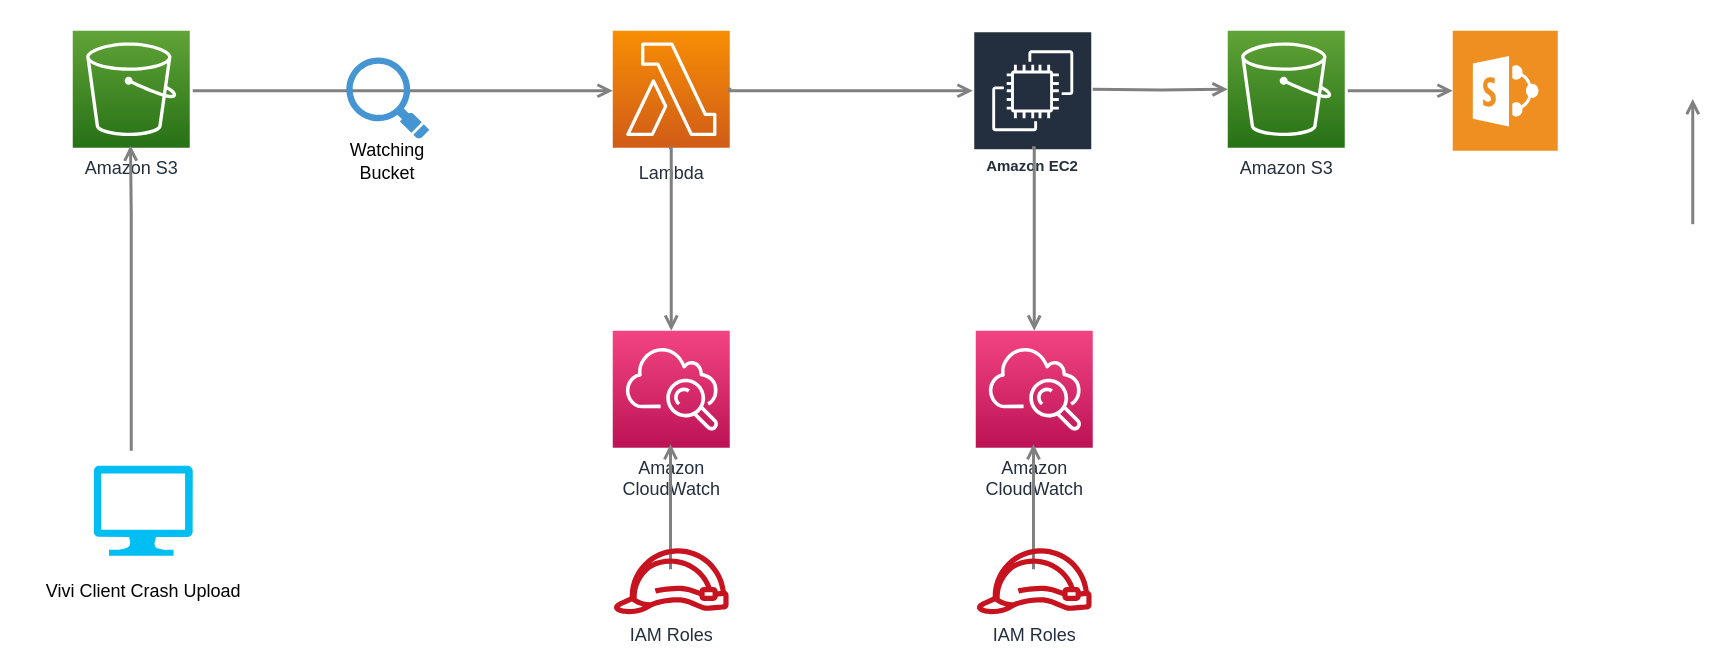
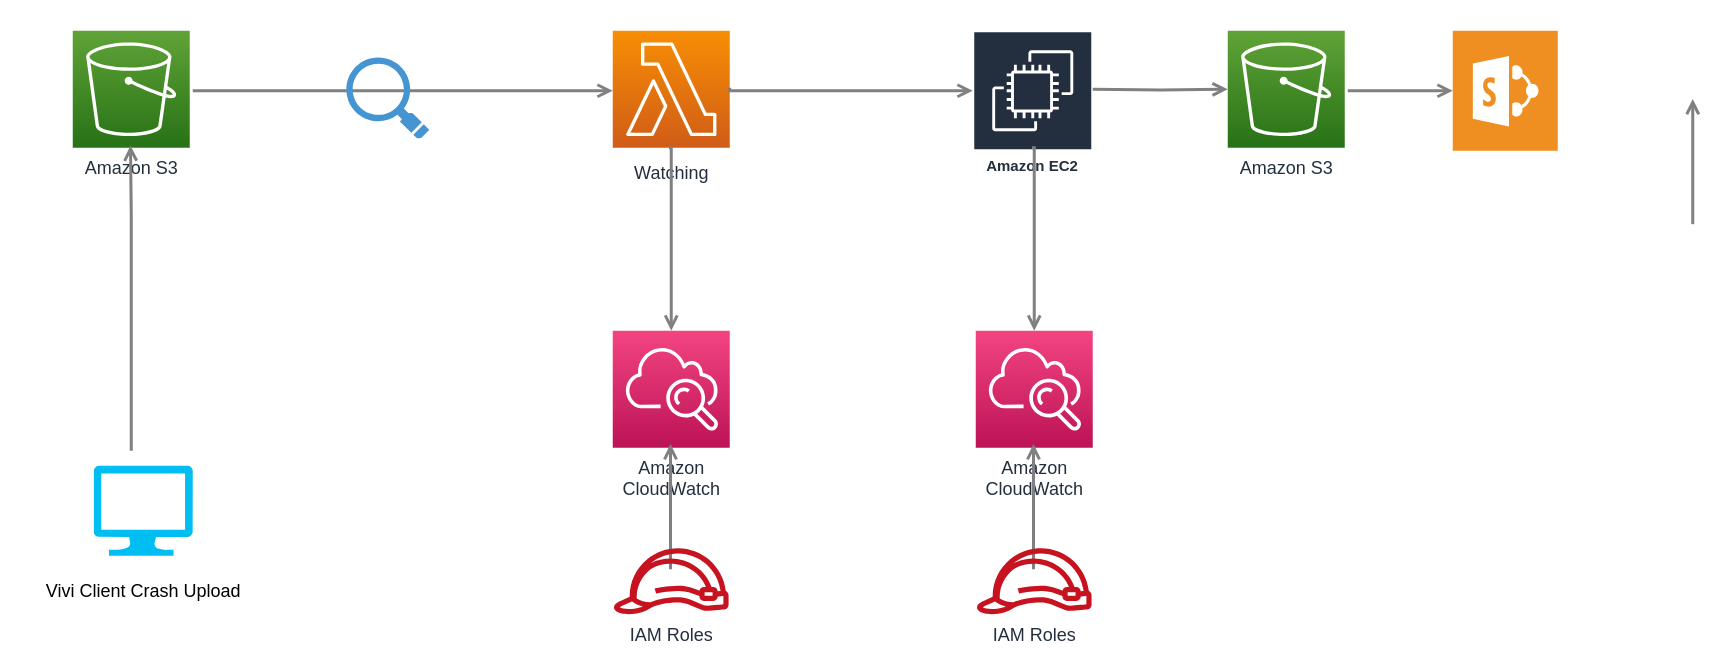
- <mxCell id="17" value="Watching Bucket" style="text;strokeColor=none;align=center;fillColor=none;html=1;verticalAlign=middle;whiteSpace=wrap;rounded=0;" parent="1" vertex="1"><mxGeometry x="228" y="92.2" width="60" height="30" as="geometry" /></mxCell>
- <mxCell id="5" value="Lambda" style="outlineConnect=0;fontColor=#232F3E;gradientColor=#F78E04;gradientDirection=north;fillColor=#D05C17;strokeColor=#ffffff;dashed=0;verticalLabelPosition=bottom;verticalAlign=top;align=center;html=1;fontSize=12;fontStyle=0;aspect=fixed;shape=mxgraph.aws4.resourceIcon;resIcon=mxgraph.aws4.lambda;labelBackgroundColor=#ffffff;spacingTop=3;" parent="1" vertex="1"><mxGeometry x="408" y="20" width="78" height="78" as="geometry" /></mxCell>
+ <mxCell id="5" value="Watching" style="outlineConnect=0;fontColor=#232F3E;gradientColor=#F78E04;gradientDirection=north;fillColor=#D05C17;strokeColor=#ffffff;dashed=0;verticalLabelPosition=bottom;verticalAlign=top;align=center;html=1;fontSize=12;fontStyle=0;aspect=fixed;shape=mxgraph.aws4.resourceIcon;resIcon=mxgraph.aws4.lambda;labelBackgroundColor=#ffffff;spacingTop=3;" parent="1" vertex="1"><mxGeometry x="408" y="20" width="78" height="78" as="geometry" /></mxCell>
